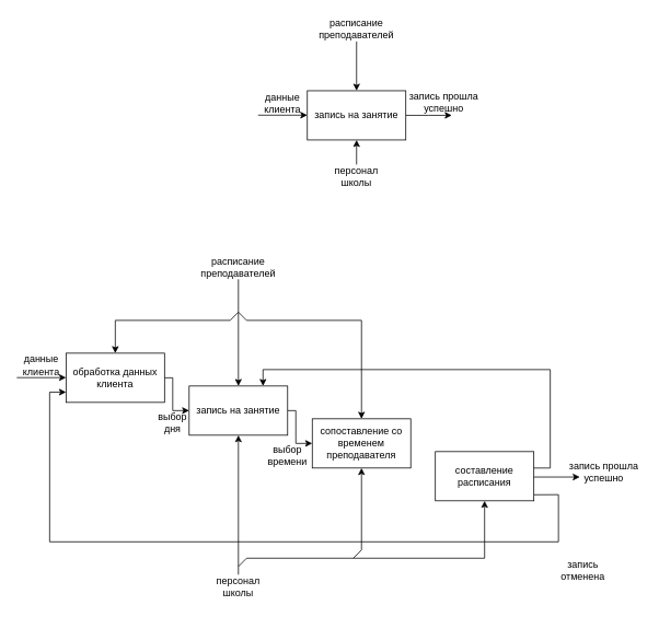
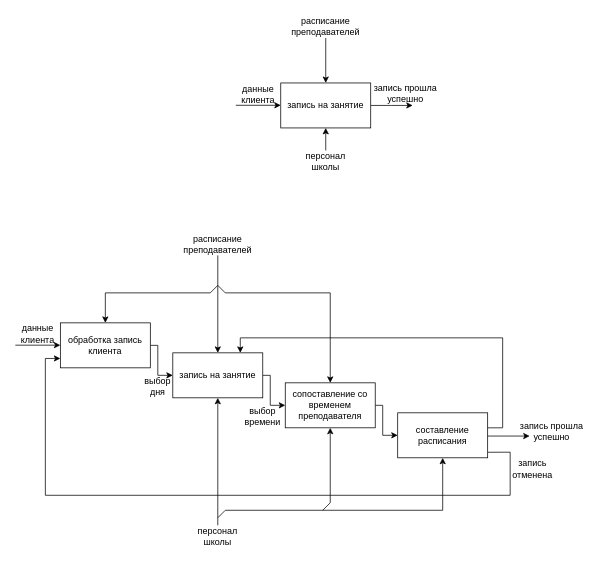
- <mxCell id="16" value="обработка данных клиента" style="rounded=0;whiteSpace=wrap;html=1;" vertex="1" parent="1"><mxGeometry x="80" y="430" width="120" height="60" as="geometry" /></mxCell>
+ <mxCell id="16" value="обработка запись клиента" style="rounded=0;whiteSpace=wrap;html=1;" vertex="1" parent="1"><mxGeometry x="80" y="430" width="120" height="60" as="geometry" /></mxCell>
+ <mxCell id="21" style="edgeStyle=orthogonalEdgeStyle;rounded=0;orthogonalLoop=1;jettySize=auto;html=1;entryX=0;entryY=0.5;entryDx=0;entryDy=0;" edge="1" parent="1" source="22" target="24"><mxGeometry relative="1" as="geometry"><Array as="points"><mxPoint x="510" y="540" /><mxPoint x="510" y="580" /></Array></mxGeometry></mxCell>
- <mxCell id="33" value="запись отменена" style="text;html=1;strokeColor=none;fillColor=none;align=center;verticalAlign=middle;whiteSpace=wrap;rounded=0;" vertex="1" parent="1"><mxGeometry x="680" y="680" width="60" height="30" as="geometry" /></mxCell>
+ <mxCell id="33" value="запись отменена" style="text;html=1;strokeColor=none;fillColor=none;align=center;verticalAlign=middle;whiteSpace=wrap;rounded=0;" vertex="1" parent="1"><mxGeometry x="680" y="610" width="60" height="30" as="geometry" /></mxCell>
